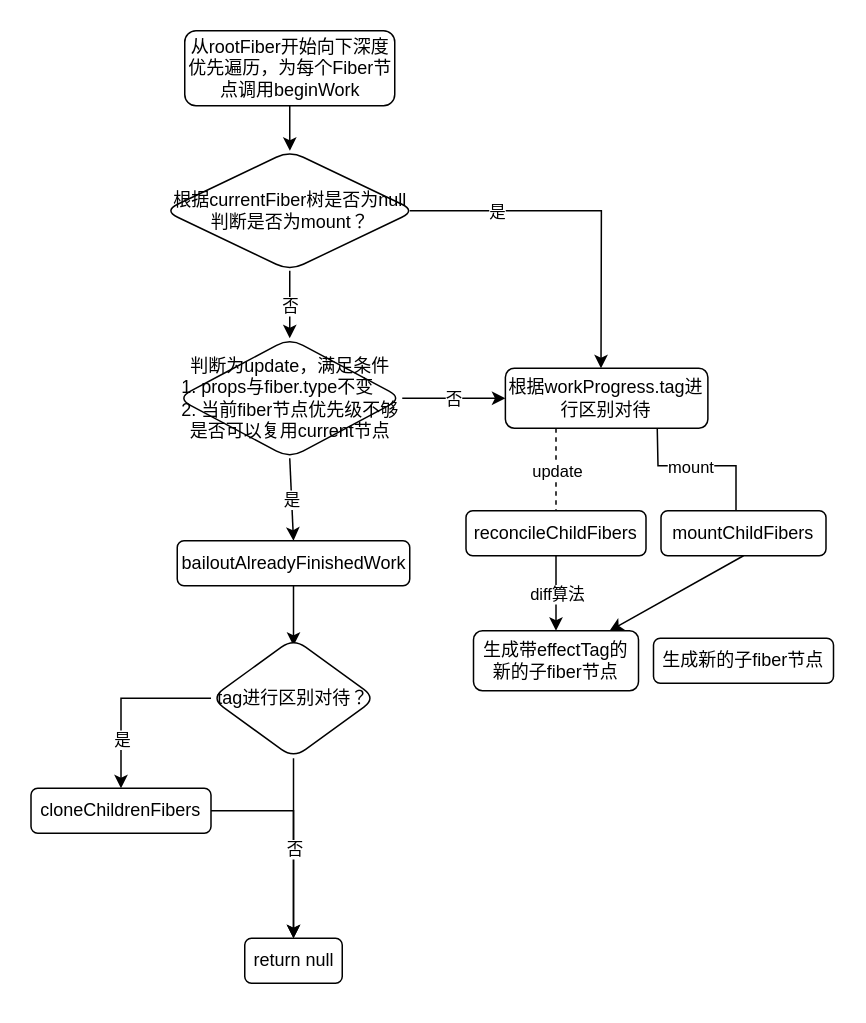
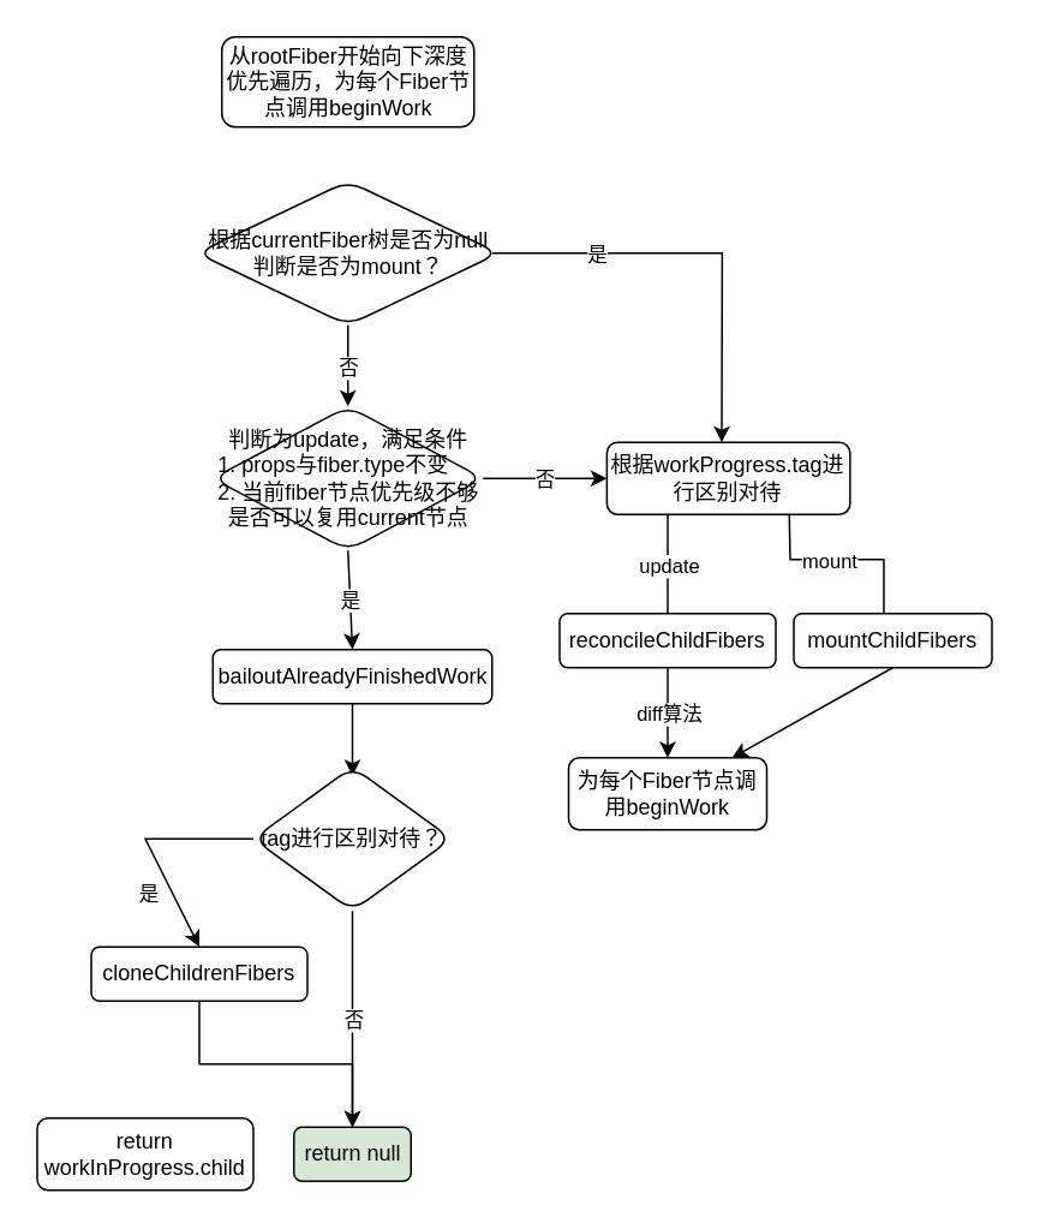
- <mxCell id="3" value="" style="edgeStyle=orthogonalEdgeStyle;rounded=0;orthogonalLoop=1;jettySize=auto;html=1;exitX=0.5;exitY=1;exitDx=0;exitDy=0;" edge="1" parent="1" source="2" target="4"><mxGeometry relative="1" as="geometry"><mxPoint x="195" y="140" as="sourcePoint" /></mxGeometry></mxCell>
- <mxCell id="17" value="" style="endArrow=none;html=1;rounded=0;exitX=0.25;exitY=1;exitDx=0;exitDy=0;dashed=1;" edge="1" parent="1" source="9" target="16"><mxGeometry relative="1" as="geometry"><mxPoint x="370" y="285" as="sourcePoint" /><mxPoint x="370" y="370" as="targetPoint" /></mxGeometry></mxCell>
+ <mxCell id="17" value="" style="endArrow=none;html=1;rounded=0;exitX=0.25;exitY=1;exitDx=0;exitDy=0;" edge="1" parent="1" source="9" target="16"><mxGeometry relative="1" as="geometry"><mxPoint x="370" y="285" as="sourcePoint" /><mxPoint x="370" y="370" as="targetPoint" /></mxGeometry></mxCell>
- <mxCell id="21" value="生成带effectTag的新的子fiber节点" style="rounded=1;whiteSpace=wrap;html=1;" vertex="1" parent="1"><mxGeometry x="315" y="420" width="110" height="40" as="geometry" /></mxCell>
+ <mxCell id="21" value="为每个Fiber节点调用beginWork" style="rounded=1;whiteSpace=wrap;html=1;" vertex="1" parent="1"><mxGeometry x="315" y="420" width="110" height="40" as="geometry" /></mxCell>
- <mxCell id="22" value="生成新的子fiber节点" style="rounded=1;whiteSpace=wrap;html=1;" vertex="1" parent="1"><mxGeometry x="435" y="425" width="120" height="30" as="geometry" /></mxCell>
- <mxCell id="32" value="cloneChildrenFibers" style="rounded=1;whiteSpace=wrap;html=1;" vertex="1" parent="1"><mxGeometry x="20" y="525" width="120" height="30" as="geometry" /></mxCell>
+ <mxCell id="32" value="cloneChildrenFibers" style="rounded=1;whiteSpace=wrap;html=1;" vertex="1" parent="1"><mxGeometry x="50" y="525" width="120" height="30" as="geometry" /></mxCell>
+ <mxCell id="33" value="return workInProgress.child" style="whiteSpace=wrap;html=1;rounded=1;" vertex="1" parent="1"><mxGeometry x="20" y="620" width="120" height="40" as="geometry" /></mxCell>
- <mxCell id="34" value="return null" style="whiteSpace=wrap;html=1;rounded=1;" vertex="1" parent="1"><mxGeometry x="162.5" y="625" width="65" height="30" as="geometry" /></mxCell>
+ <mxCell id="34" value="return null" style="whiteSpace=wrap;html=1;rounded=1;fillColor=#d5e8d4;" vertex="1" parent="1"><mxGeometry x="162.5" y="625" width="65" height="30" as="geometry" /></mxCell>
